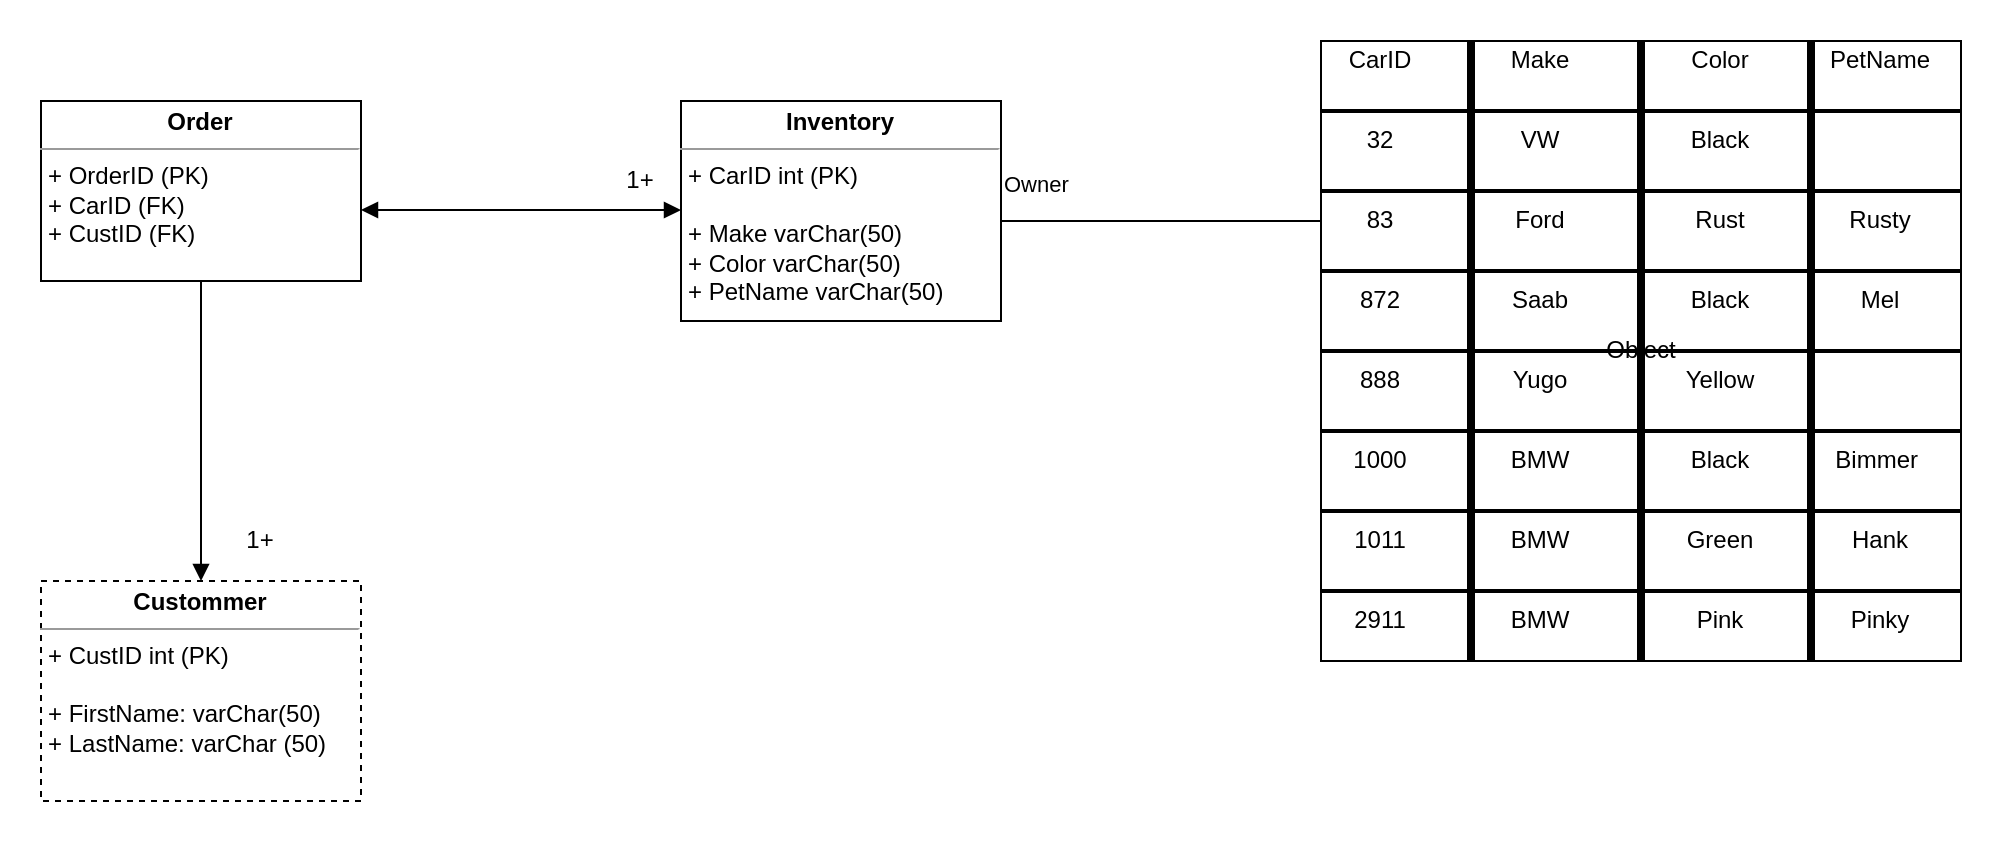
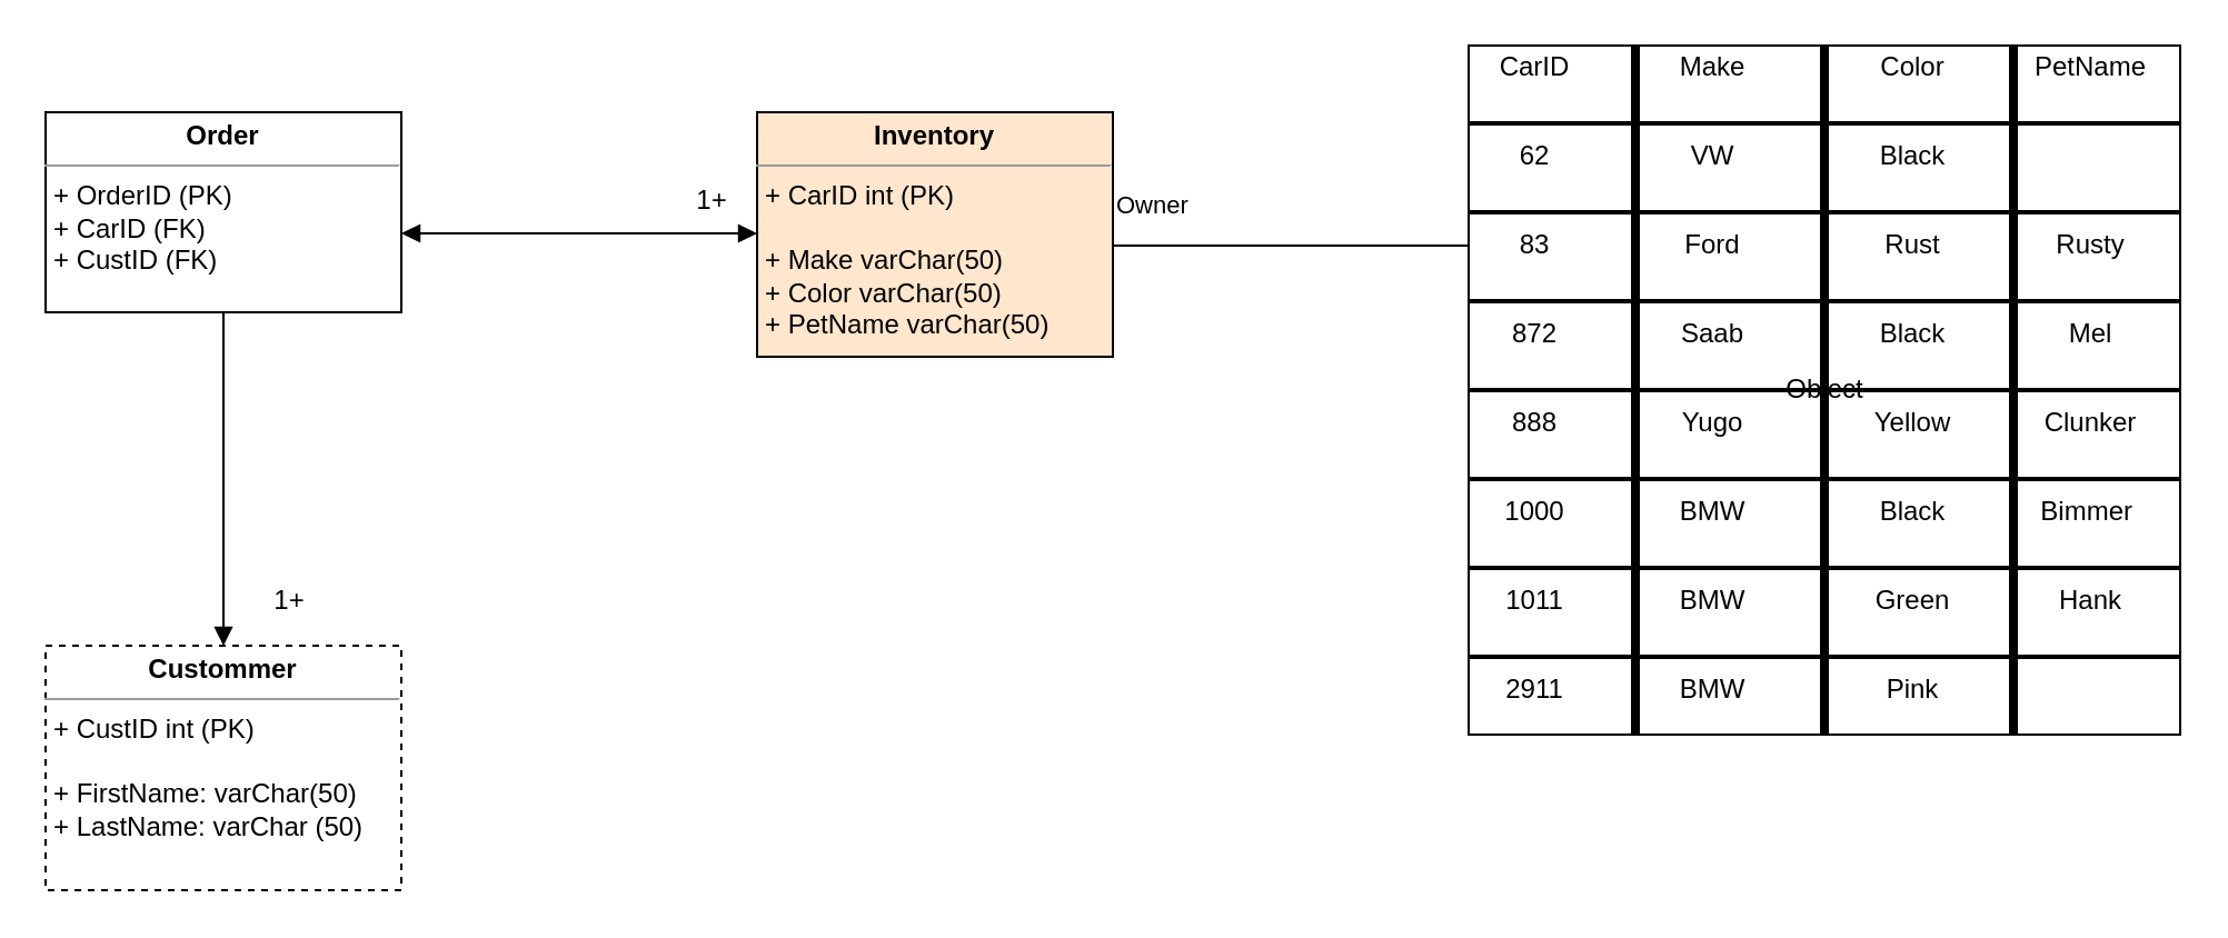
- <mxCell id="48" value="32" style="text;html=1;strokeColor=none;fillColor=none;align=center;verticalAlign=middle;whiteSpace=wrap;rounded=0;" vertex="1" parent="1"><mxGeometry x="670" y="60" width="40" height="20" as="geometry" /></mxCell>
+ <mxCell id="48" value="62" style="text;html=1;strokeColor=none;fillColor=none;align=center;verticalAlign=middle;whiteSpace=wrap;rounded=0;" vertex="1" parent="1"><mxGeometry x="670" y="60" width="40" height="20" as="geometry" /></mxCell>
- <mxCell id="2" value="&lt;p style=&quot;margin: 0px ; margin-top: 4px ; text-align: center&quot;&gt;&lt;b&gt;Inventory&lt;/b&gt;&lt;/p&gt;&lt;hr size=&quot;1&quot;&gt;&lt;p style=&quot;margin: 0px ; margin-left: 4px&quot;&gt;+ CarID int (PK)&lt;/p&gt;&lt;p style=&quot;margin: 0px ; margin-left: 4px&quot;&gt;&lt;br&gt;&lt;/p&gt;&lt;p style=&quot;margin: 0px ; margin-left: 4px&quot;&gt;+ Make varChar(50)&lt;/p&gt;&lt;p style=&quot;margin: 0px ; margin-left: 4px&quot;&gt;+ Color varChar(50)&lt;/p&gt;&lt;p style=&quot;margin: 0px ; margin-left: 4px&quot;&gt;+ PetName varChar(50)&lt;/p&gt;" style="verticalAlign=top;align=left;overflow=fill;fontSize=12;fontFamily=Helvetica;html=1;" vertex="1" parent="1"><mxGeometry x="340" width="160" height="110" as="geometry" y="50" /></mxCell>
+ <mxCell id="2" value="&lt;p style=&quot;margin: 0px ; margin-top: 4px ; text-align: center&quot;&gt;&lt;b&gt;Inventory&lt;/b&gt;&lt;/p&gt;&lt;hr size=&quot;1&quot;&gt;&lt;p style=&quot;margin: 0px ; margin-left: 4px&quot;&gt;+ CarID int (PK)&lt;/p&gt;&lt;p style=&quot;margin: 0px ; margin-left: 4px&quot;&gt;&lt;br&gt;&lt;/p&gt;&lt;p style=&quot;margin: 0px ; margin-left: 4px&quot;&gt;+ Make varChar(50)&lt;/p&gt;&lt;p style=&quot;margin: 0px ; margin-left: 4px&quot;&gt;+ Color varChar(50)&lt;/p&gt;&lt;p style=&quot;margin: 0px ; margin-left: 4px&quot;&gt;+ PetName varChar(50)&lt;/p&gt;" style="verticalAlign=top;align=left;overflow=fill;fontSize=12;fontFamily=Helvetica;html=1;fillColor=#ffe6cc;" vertex="1" parent="1"><mxGeometry x="340" width="160" height="110" as="geometry" y="50" /></mxCell>
+ <mxCell id="30" value="Clunker" style="text;html=1;strokeColor=none;fillColor=none;align=center;verticalAlign=middle;whiteSpace=wrap;rounded=0;" vertex="1" parent="1"><mxGeometry x="920" y="180" width="40" height="20" as="geometry" /></mxCell>
- <mxCell id="24" value="Pinky" style="text;html=1;strokeColor=none;fillColor=none;align=center;verticalAlign=middle;whiteSpace=wrap;rounded=0;" vertex="1" parent="1"><mxGeometry x="920" y="300" width="40" height="20" as="geometry" /></mxCell>
